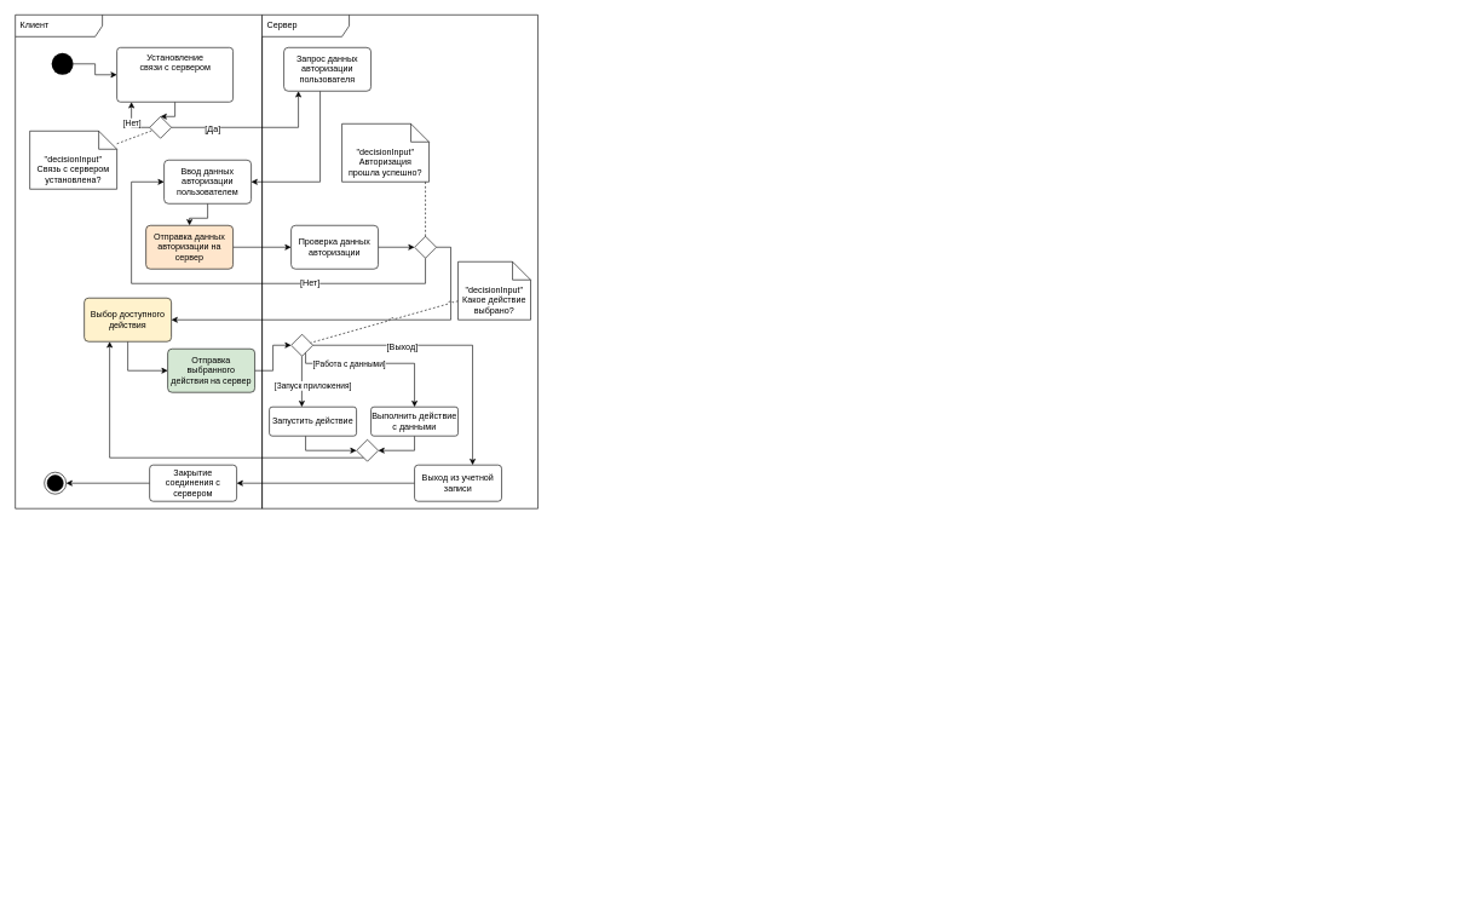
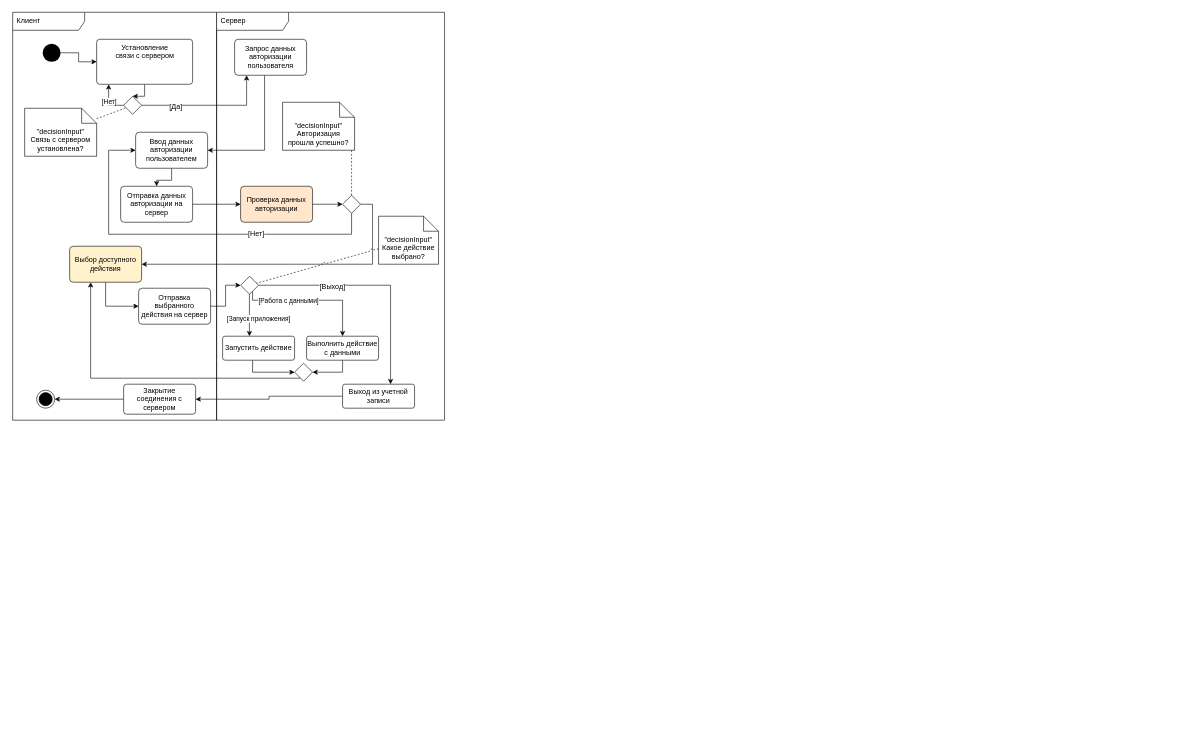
- <mxCell id="20" value="Отправка данных авторизации на сервер" style="whiteSpace=wrap;html=1;rounded=1;arcSize=10;fillColor=#ffe6cc;" vertex="1" parent="1"><mxGeometry x="200" y="310" width="120" height="60" as="geometry" /></mxCell>
+ <mxCell id="20" value="Отправка данных авторизации на сервер" style="whiteSpace=wrap;html=1;rounded=1;arcSize=10;" vertex="1" parent="1"><mxGeometry x="200" y="310" width="120" height="60" as="geometry" /></mxCell>
- <mxCell id="22" value="Проверка данных авторизации" style="whiteSpace=wrap;html=1;rounded=1;arcSize=10;" vertex="1" parent="1"><mxGeometry x="400" y="310" width="120" height="60" as="geometry" /></mxCell>
+ <mxCell id="22" value="Проверка данных авторизации" style="whiteSpace=wrap;html=1;rounded=1;arcSize=10;fillColor=#ffe6cc;" vertex="1" parent="1"><mxGeometry x="400" y="310" width="120" height="60" as="geometry" /></mxCell>
- <mxCell id="51" value="Отправка выбранного действия на сервер" style="whiteSpace=wrap;html=1;rounded=1;arcSize=10;fillColor=#d5e8d4;" vertex="1" parent="1"><mxGeometry x="230" y="480" width="120" height="60" as="geometry" /></mxCell>
+ <mxCell id="51" value="Отправка выбранного действия на сервер" style="whiteSpace=wrap;html=1;rounded=1;arcSize=10;" vertex="1" parent="1"><mxGeometry x="230" y="480" width="120" height="60" as="geometry" /></mxCell>
- <mxCell id="45" value="Выход из учетной записи" style="whiteSpace=wrap;html=1;fillColor=default;strokeColor=default;rounded=1;arcSize=10;" vertex="1" parent="1"><mxGeometry x="570" y="640" width="120" height="50" as="geometry" /></mxCell>
+ <mxCell id="45" value="Выход из учетной записи" style="whiteSpace=wrap;html=1;fillColor=default;strokeColor=default;rounded=1;arcSize=10;" vertex="1" parent="1"><mxGeometry x="570" y="640" width="120" height="40" as="geometry" /></mxCell>
